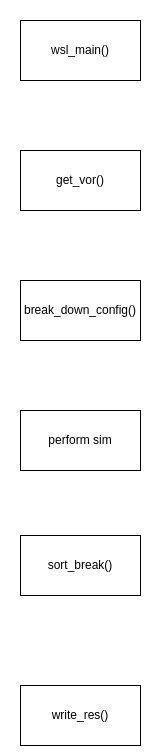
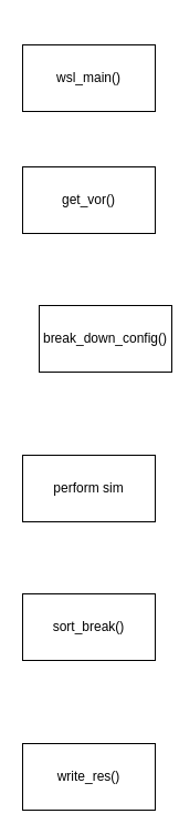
- <mxCell id="2" value="wsl_main()" style="rounded=0;whiteSpace=wrap;html=1;" vertex="1" parent="1"><mxGeometry x="20" y="20" width="120" height="60" as="geometry" /></mxCell>
+ <mxCell id="2" value="wsl_main()" style="rounded=0;whiteSpace=wrap;html=1;" vertex="1" parent="1"><mxGeometry x="20" y="40" width="120" height="60" as="geometry" /></mxCell>
- <mxCell id="4" value="break_down_config()" style="rounded=0;whiteSpace=wrap;html=1;" vertex="1" parent="1"><mxGeometry x="20" y="280" width="120" height="60" as="geometry" /></mxCell>
+ <mxCell id="4" value="break_down_config()" style="rounded=0;whiteSpace=wrap;html=1;" vertex="1" parent="1"><mxGeometry x="35" y="275" width="120" height="60" as="geometry" /></mxCell>
- <mxCell id="7" value="write_res()" style="rounded=0;whiteSpace=wrap;html=1;" vertex="1" parent="1"><mxGeometry x="20" y="685" width="120" height="60" as="geometry" /></mxCell>
+ <mxCell id="7" value="write_res()" style="rounded=0;whiteSpace=wrap;html=1;" vertex="1" parent="1"><mxGeometry x="20" y="670" width="120" height="60" as="geometry" /></mxCell>
